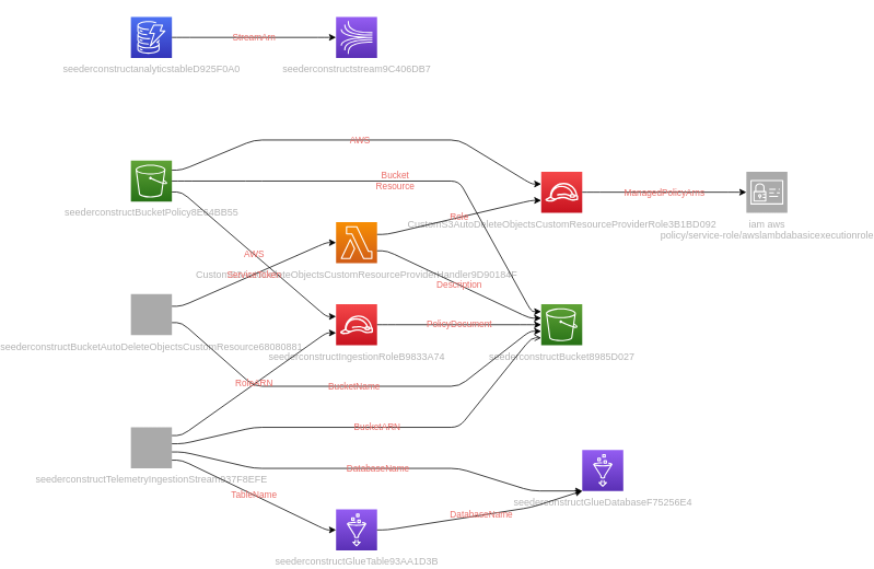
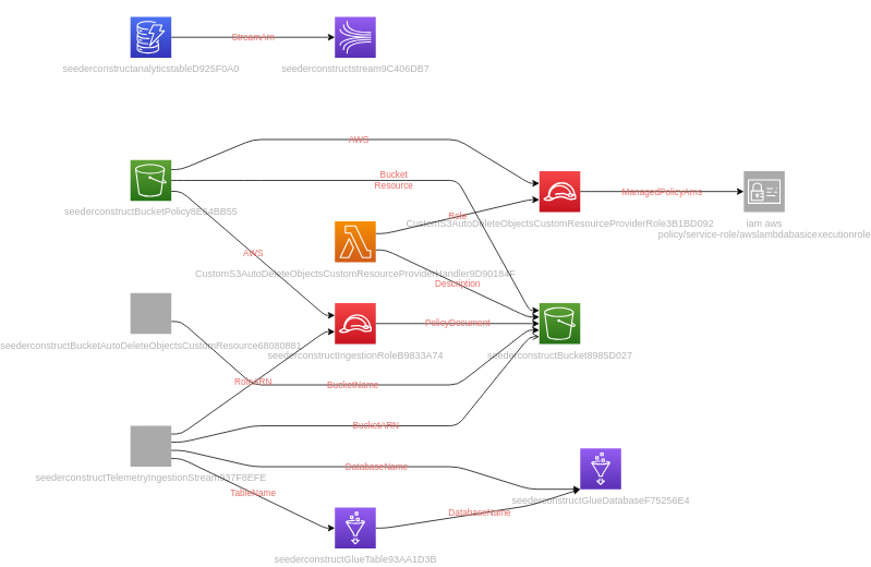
- <mxCell id="18" value="ServiceToken" style="edgeStyle=orthogonalEdgeStyle;rounded=1;orthogonalLoop=1;jettySize=auto;html=1;labelBackgroundColor=none;fontColor=#EA6B66;noEdgeStyle=1;orthogonal=1;" edge="1" parent="1" source="4" target="12"><mxGeometry relative="1" as="geometry"><Array as="points"><mxPoint x="82" y="372.5" /><mxPoint x="258" y="295" /></Array></mxGeometry></mxCell>
